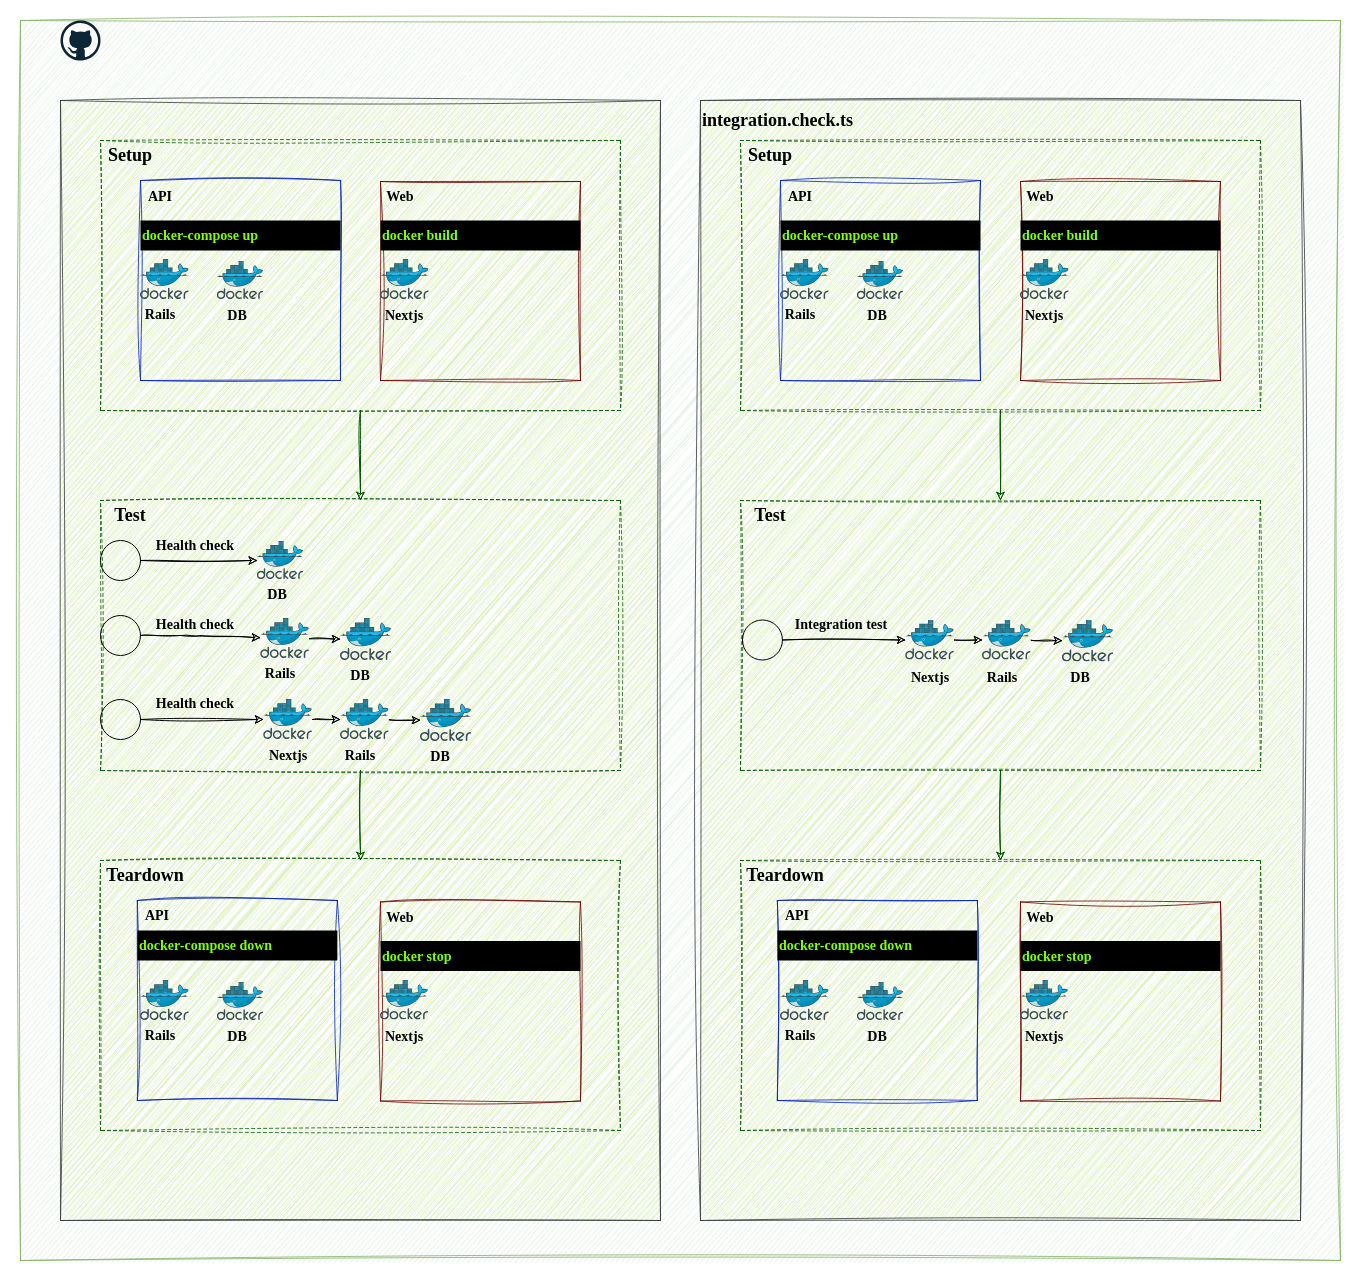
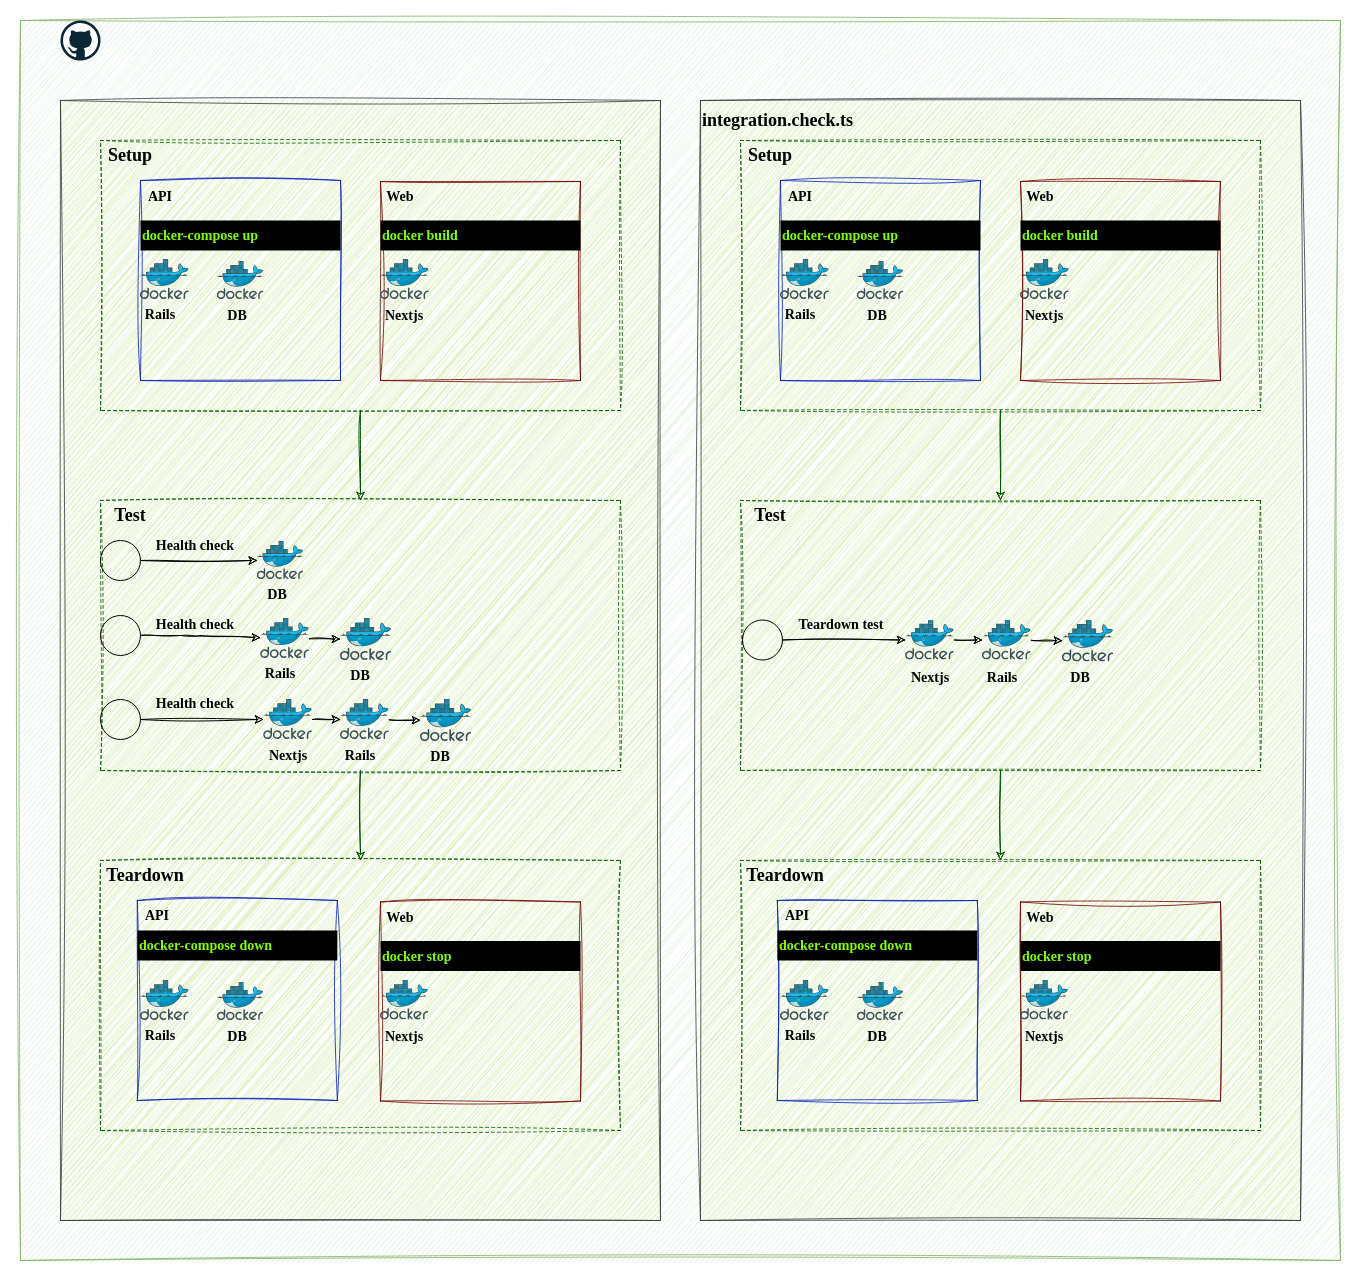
- <mxCell id="94" value="&lt;h3&gt;&lt;font face=&quot;Comic Sans MS&quot;&gt;&lt;span style=&quot;font-size: 14.04px;&quot;&gt;Integration test&lt;/span&gt;&lt;/font&gt;&lt;br&gt;&lt;/h3&gt;" style="text;html=1;strokeColor=none;fillColor=none;align=center;verticalAlign=middle;whiteSpace=wrap;rounded=0;shadow=0;glass=0;labelBackgroundColor=none;fillStyle=solid;opacity=50;" vertex="1" parent="1"><mxGeometry x="781.95" y="608.5" width="118.05" height="30" as="geometry" /></mxCell>
+ <mxCell id="94" value="&lt;h3&gt;&lt;font face=&quot;Comic Sans MS&quot;&gt;&lt;span style=&quot;font-size: 14.04px;&quot;&gt;Teardown test&lt;/span&gt;&lt;/font&gt;&lt;br&gt;&lt;/h3&gt;" style="text;html=1;strokeColor=none;fillColor=none;align=center;verticalAlign=middle;whiteSpace=wrap;rounded=0;shadow=0;glass=0;labelBackgroundColor=none;fillStyle=solid;opacity=50;" vertex="1" parent="1"><mxGeometry x="781.95" y="608.5" width="118.05" height="30" as="geometry" /></mxCell>
